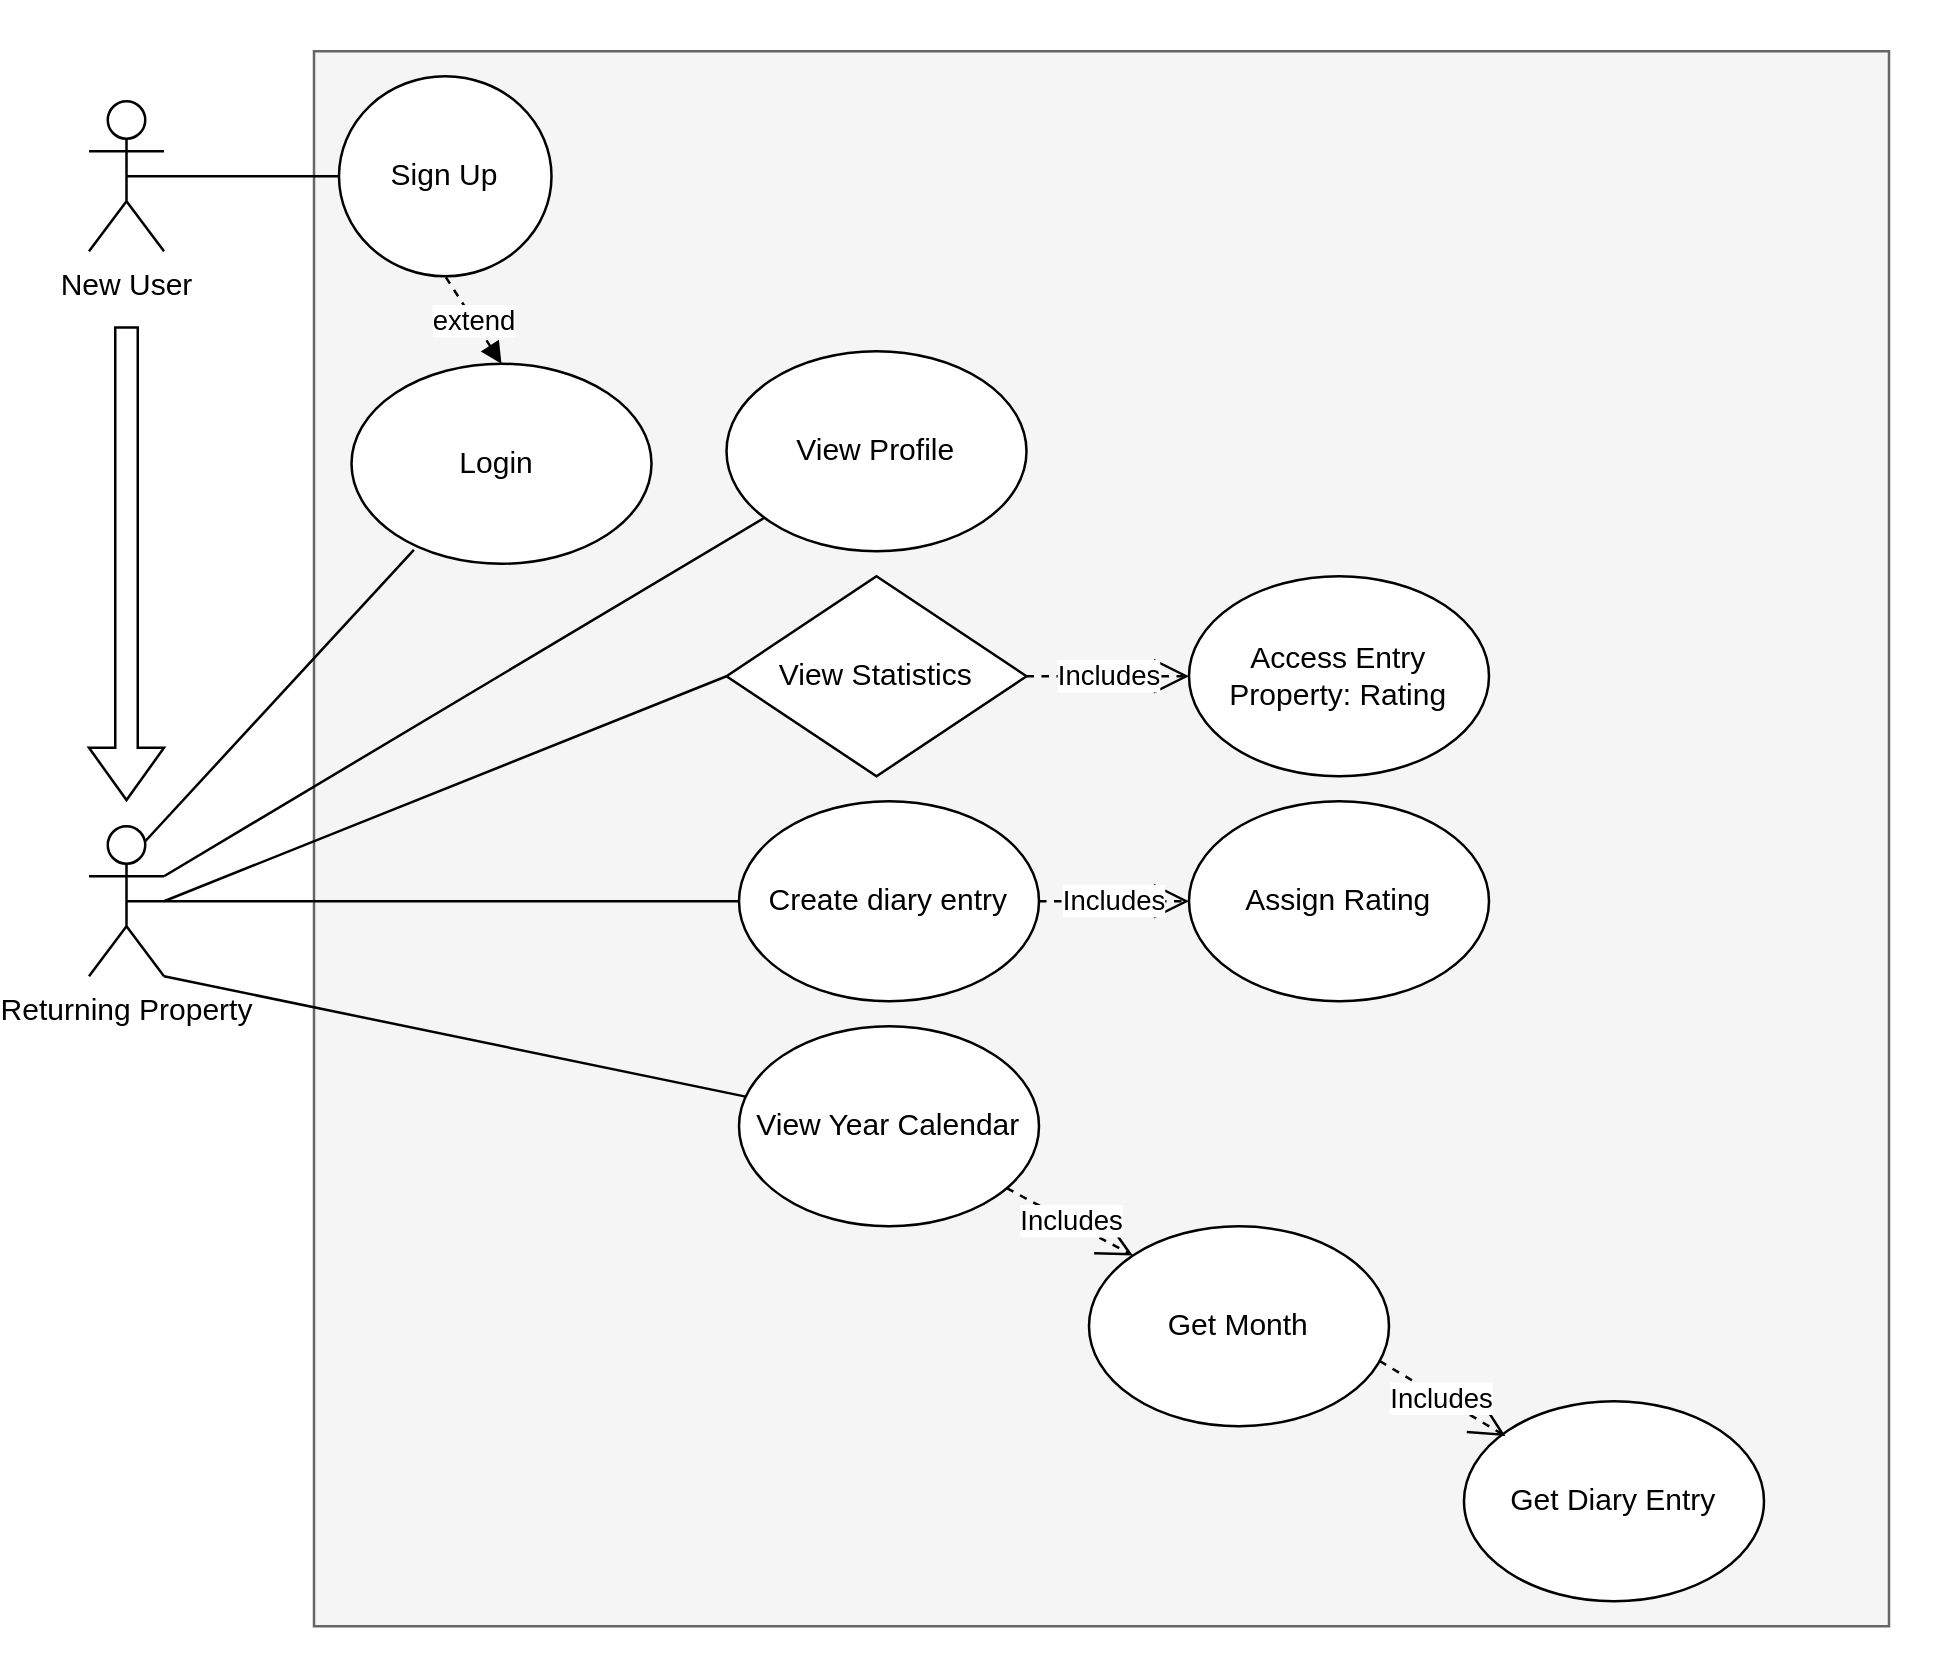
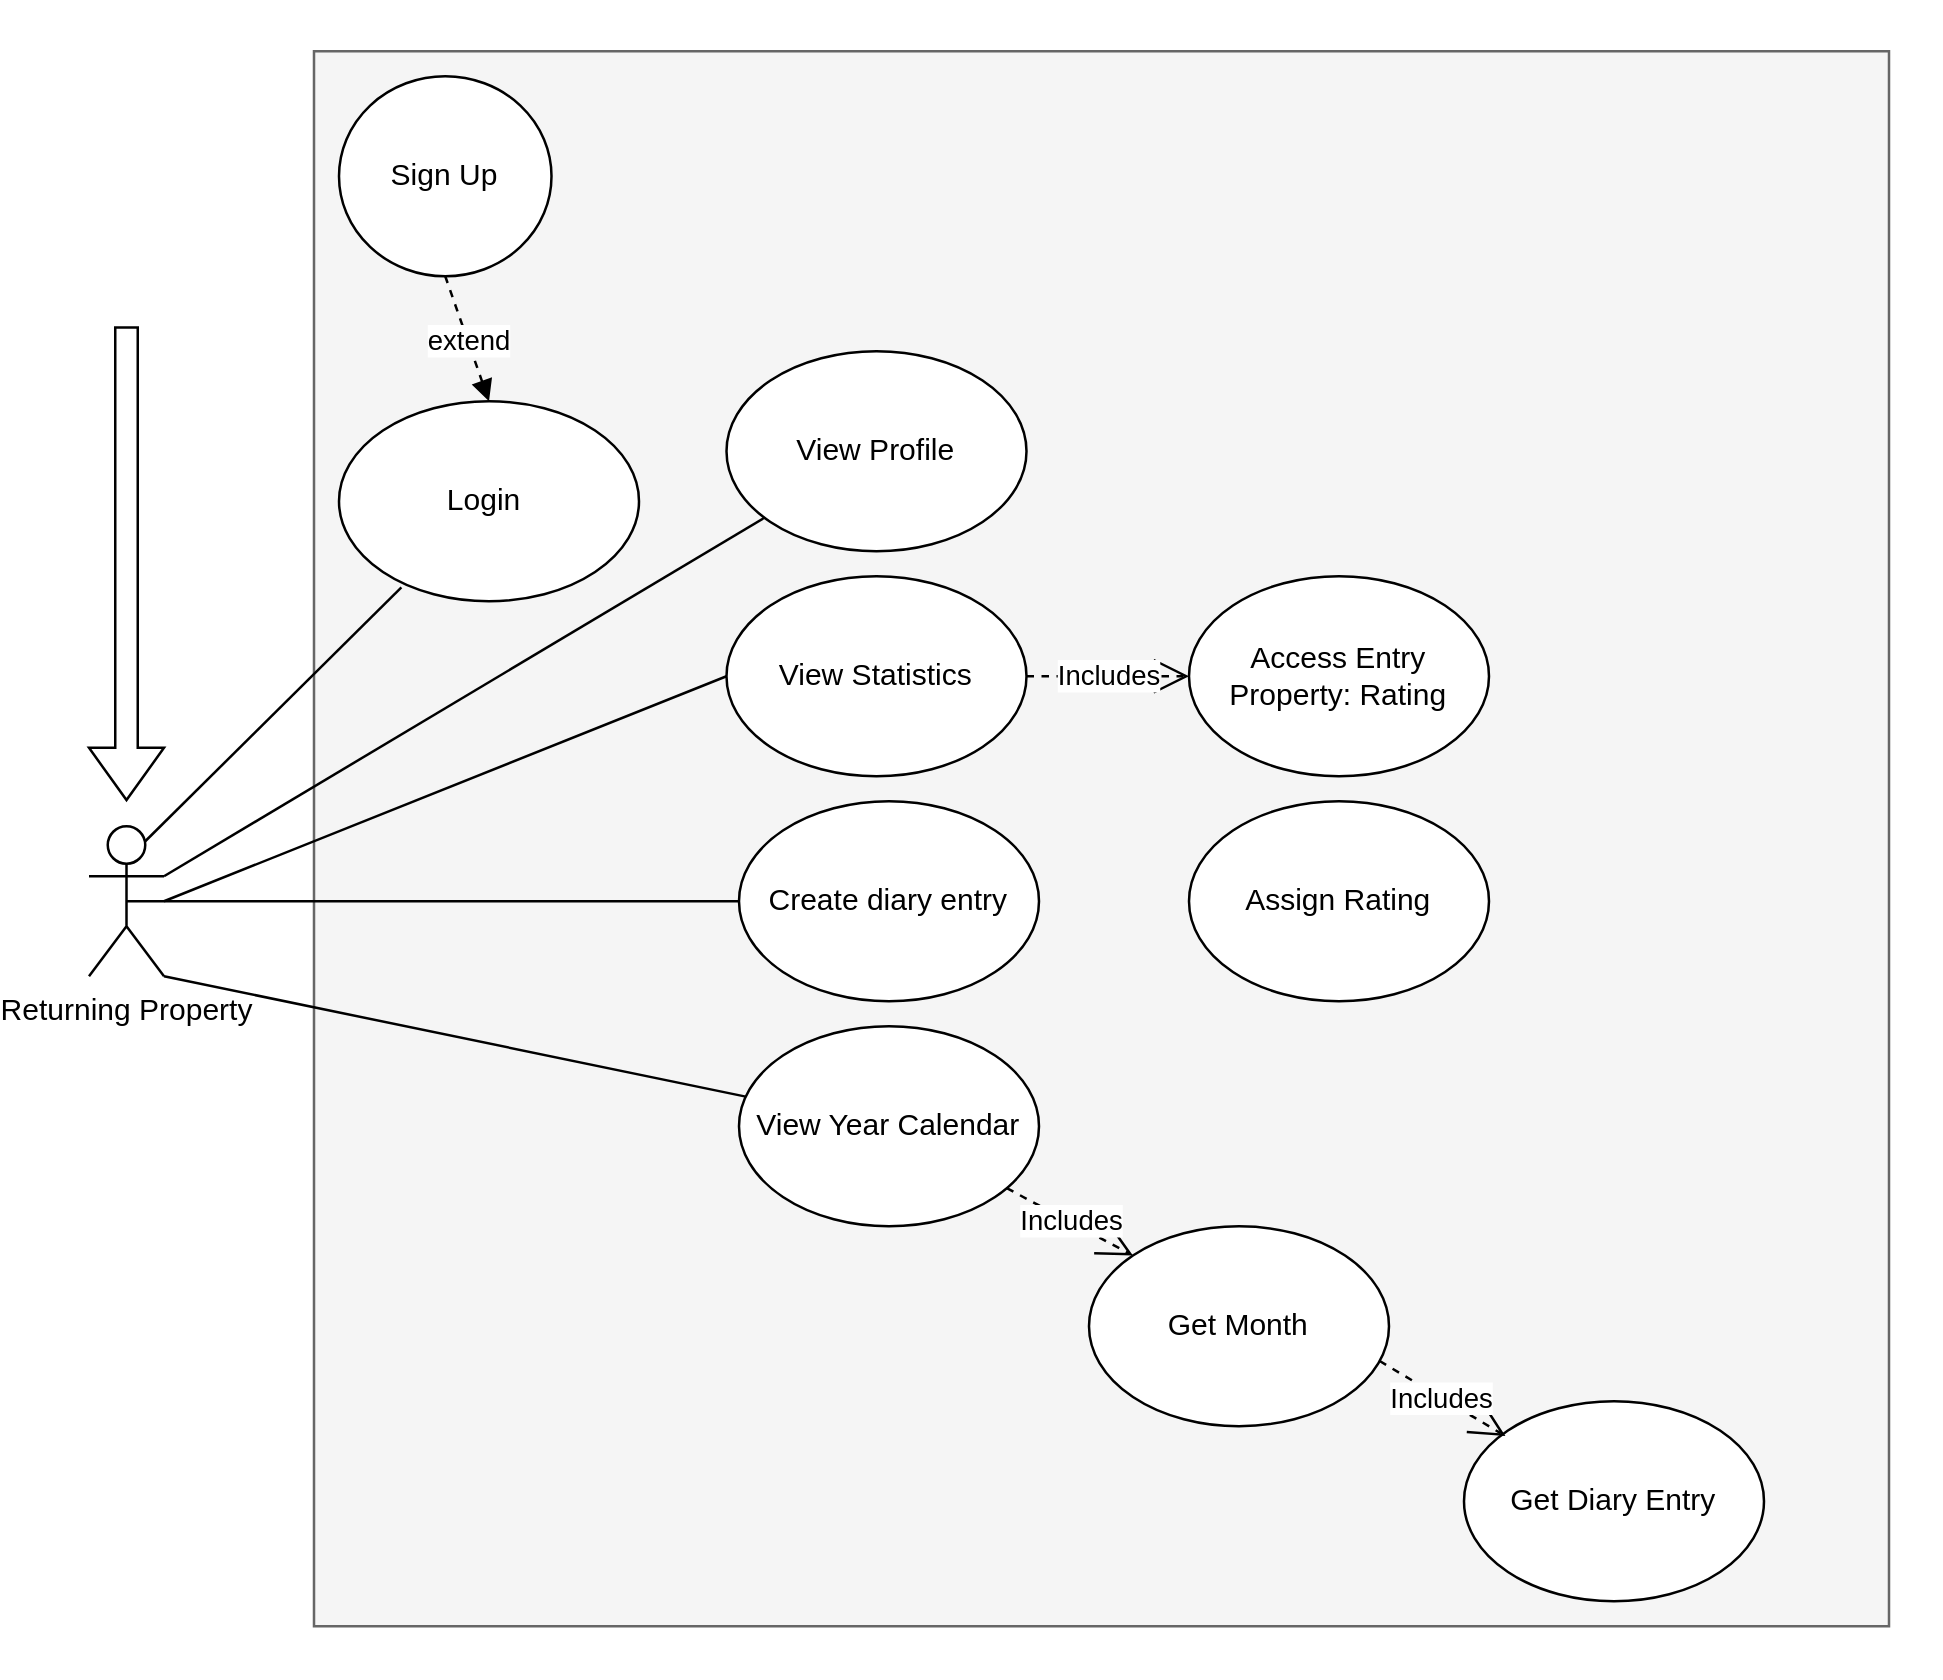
- <mxCell id="12" value="New User" style="shape=umlActor;verticalLabelPosition=bottom;verticalAlign=top;html=1;outlineConnect=0;" parent="1" vertex="1"><mxGeometry x="20" y="40" width="30" height="60" as="geometry" /></mxCell>
- <mxCell id="10" value="" style="endArrow=none;html=1;rounded=0;exitX=0.5;exitY=0.5;exitDx=0;exitDy=0;exitPerimeter=0;" parent="1" source="12" target="9" edge="1"><mxGeometry width="50" height="50" relative="1" as="geometry"><mxPoint x="60" y="70" as="sourcePoint" /><mxPoint x="100" y="70" as="targetPoint" /></mxGeometry></mxCell>
- <mxCell id="3" value="Login&amp;nbsp;" style="ellipse;whiteSpace=wrap;html=1;" parent="1" vertex="1"><mxGeometry x="125" y="145" width="120" height="80" as="geometry" /></mxCell>
+ <mxCell id="3" value="Login&amp;nbsp;" style="ellipse;whiteSpace=wrap;html=1;" parent="1" vertex="1"><mxGeometry x="120" y="160" width="120" height="80" as="geometry" /></mxCell>
- <mxCell id="14" value="View Statistics" style="rhombus;whiteSpace=wrap;html=1;" parent="1" vertex="1"><mxGeometry x="275" y="230" width="120" height="80" as="geometry" /></mxCell>
+ <mxCell id="14" value="View Statistics" style="ellipse;whiteSpace=wrap;html=1;" parent="1" vertex="1"><mxGeometry x="275" y="230" width="120" height="80" as="geometry" /></mxCell>
- <mxCell id="22" value="Includes" style="endArrow=open;endSize=12;dashed=1;html=1;rounded=0;exitX=1;exitY=0.5;exitDx=0;exitDy=0;entryX=0;entryY=0.5;entryDx=0;entryDy=0;" parent="1" source="5" target="21" edge="1"><mxGeometry width="160" relative="1" as="geometry"><mxPoint x="280" y="330" as="sourcePoint" /><mxPoint x="400" y="330" as="targetPoint" /></mxGeometry></mxCell>
